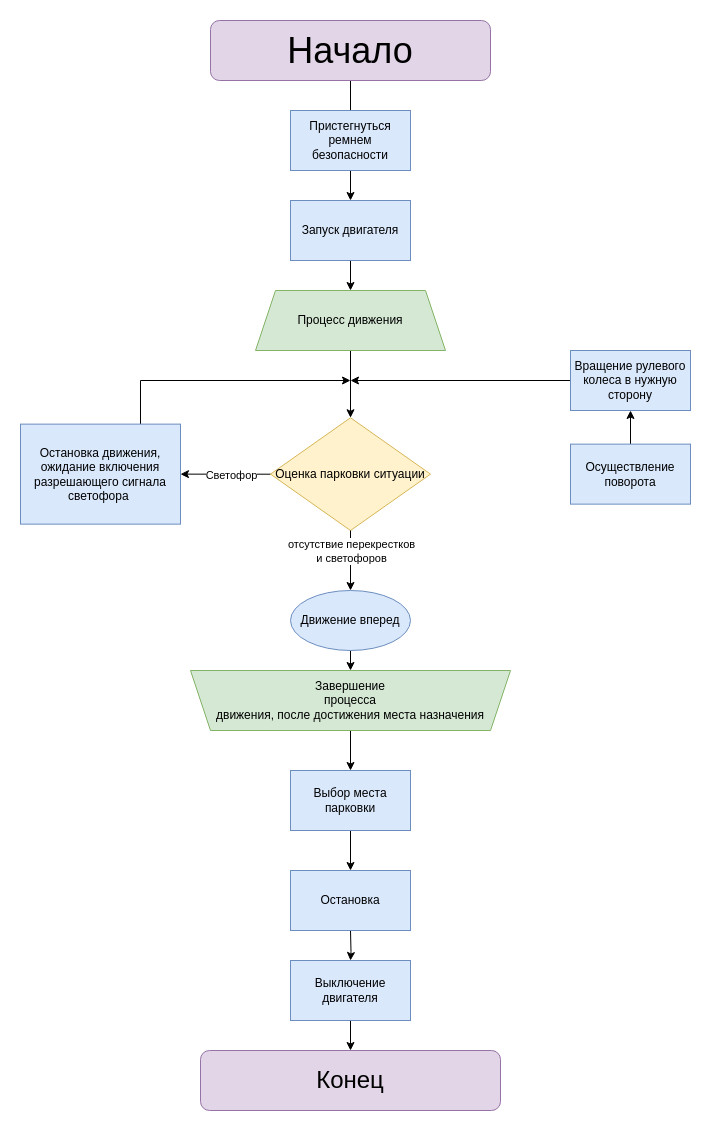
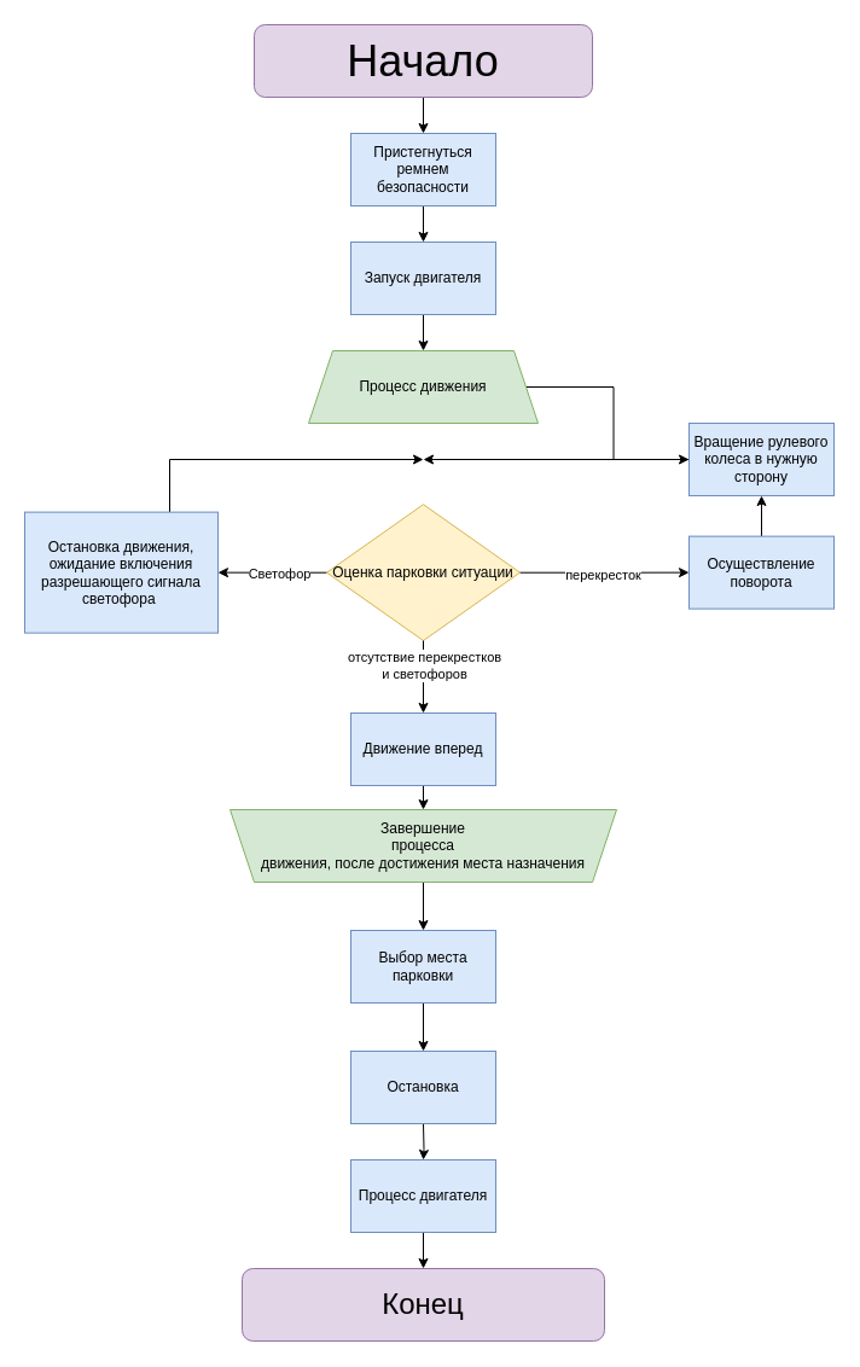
- <mxCell id="2" style="edgeStyle=orthogonalEdgeStyle;rounded=0;orthogonalLoop=1;jettySize=auto;html=1;endArrow=none;" parent="1" source="3" target="5" edge="1"><mxGeometry relative="1" as="geometry" /></mxCell>
+ <mxCell id="2" style="edgeStyle=orthogonalEdgeStyle;rounded=0;orthogonalLoop=1;jettySize=auto;html=1;" parent="1" source="3" target="5" edge="1"><mxGeometry relative="1" as="geometry" /></mxCell>
- <mxCell id="8" style="edgeStyle=orthogonalEdgeStyle;rounded=0;orthogonalLoop=1;jettySize=auto;html=1;entryX=0.5;entryY=0;entryDx=0;entryDy=0;" parent="1" source="9" target="14" edge="1"><mxGeometry relative="1" as="geometry" /></mxCell>
+ <mxCell id="8" style="edgeStyle=orthogonalEdgeStyle;rounded=0;orthogonalLoop=1;jettySize=auto;html=1;" parent="1" source="9" target="16" edge="1"><mxGeometry relative="1" as="geometry" /></mxCell>
+ <mxCell id="10" value="" style="edgeStyle=orthogonalEdgeStyle;rounded=0;orthogonalLoop=1;jettySize=auto;html=1;entryX=0;entryY=0.5;entryDx=0;entryDy=0;" parent="1" source="14" target="18" edge="1"><mxGeometry relative="1" as="geometry"><mxPoint x="530.018" y="454.48" as="targetPoint" /></mxGeometry></mxCell>
+ <mxCell id="11" value="перекресток" style="edgeLabel;html=1;align=center;verticalAlign=middle;resizable=0;points=[];" parent="10" vertex="1" connectable="0"><mxGeometry x="-0.014" y="-2" relative="1" as="geometry"><mxPoint as="offset" /></mxGeometry></mxCell>
- <mxCell id="30" value="Движение вперед" style="ellipse;whiteSpace=wrap;html=1;fillColor=#dae8fc;strokeColor=#6c8ebf;" parent="1" vertex="1"><mxGeometry x="290" y="590" width="120" height="60" as="geometry" /></mxCell>
+ <mxCell id="30" value="Движение вперед" style="rounded=0;whiteSpace=wrap;html=1;fillColor=#dae8fc;strokeColor=#6c8ebf;" parent="1" vertex="1"><mxGeometry x="290" y="590" width="120" height="60" as="geometry" /></mxCell>
- <mxCell id="25" value="Выключение двигателя" style="whiteSpace=wrap;html=1;rounded=0;fillColor=#dae8fc;strokeColor=#6c8ebf;" parent="1" vertex="1"><mxGeometry x="290" y="960" width="120" height="60" as="geometry" /></mxCell>
+ <mxCell id="25" value="Процесс двигателя" style="whiteSpace=wrap;html=1;rounded=0;fillColor=#dae8fc;strokeColor=#6c8ebf;" parent="1" vertex="1"><mxGeometry x="290" y="960" width="120" height="60" as="geometry" /></mxCell>
